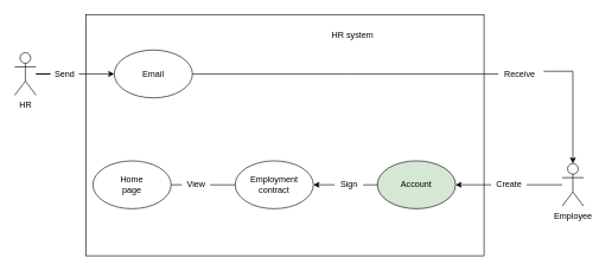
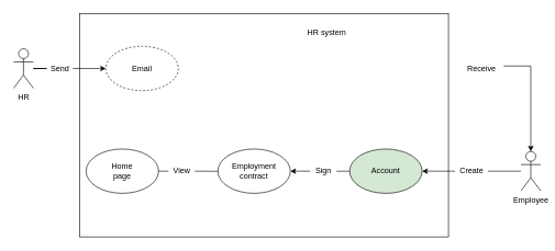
- <mxCell id="4" value="Email" style="ellipse;whiteSpace=wrap;html=1;" vertex="1" parent="1"><mxGeometry x="160" y="70" width="110" height="67.5" as="geometry" /></mxCell>
+ <mxCell id="4" value="Email" style="ellipse;whiteSpace=wrap;html=1;dashed=1;" vertex="1" parent="1"><mxGeometry x="160" y="70" width="110" height="67.5" as="geometry" /></mxCell>
- <mxCell id="21" value="" style="edgeStyle=orthogonalEdgeStyle;rounded=0;orthogonalLoop=1;jettySize=auto;html=1;endArrow=none;" edge="1" parent="1" source="4" target="20"><mxGeometry relative="1" as="geometry"><mxPoint x="340" y="103.8" as="sourcePoint" /><mxPoint x="470" y="104" as="targetPoint" /><Array as="points" /></mxGeometry></mxCell>
